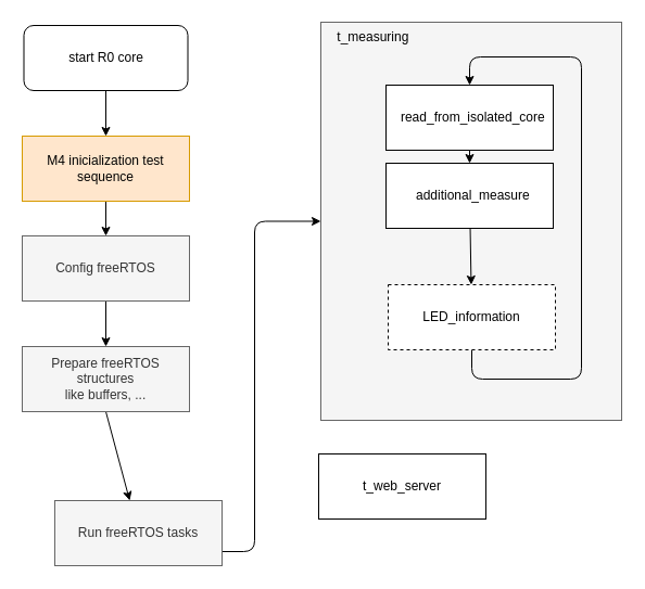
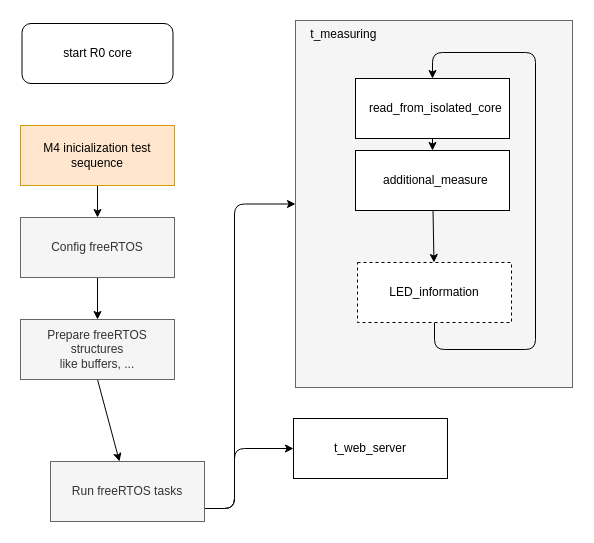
- <mxCell id="5" style="edgeStyle=none;html=1;exitX=0.5;exitY=1;exitDx=0;exitDy=0;entryX=0.5;entryY=0;entryDx=0;entryDy=0;" parent="1" source="6" target="20" edge="1"><mxGeometry relative="1" as="geometry" /></mxCell>
+ <mxCell id="9" style="edgeStyle=orthogonalEdgeStyle;html=1;exitX=0.5;exitY=1;exitDx=0;exitDy=0;entryX=0;entryY=0.5;entryDx=0;entryDy=0;" parent="1" source="11" target="14" edge="1"><mxGeometry relative="1" as="geometry"><Array as="points"><mxPoint x="97" y="508" /><mxPoint x="234" y="508" /><mxPoint x="234" y="448" /></Array></mxGeometry></mxCell>
